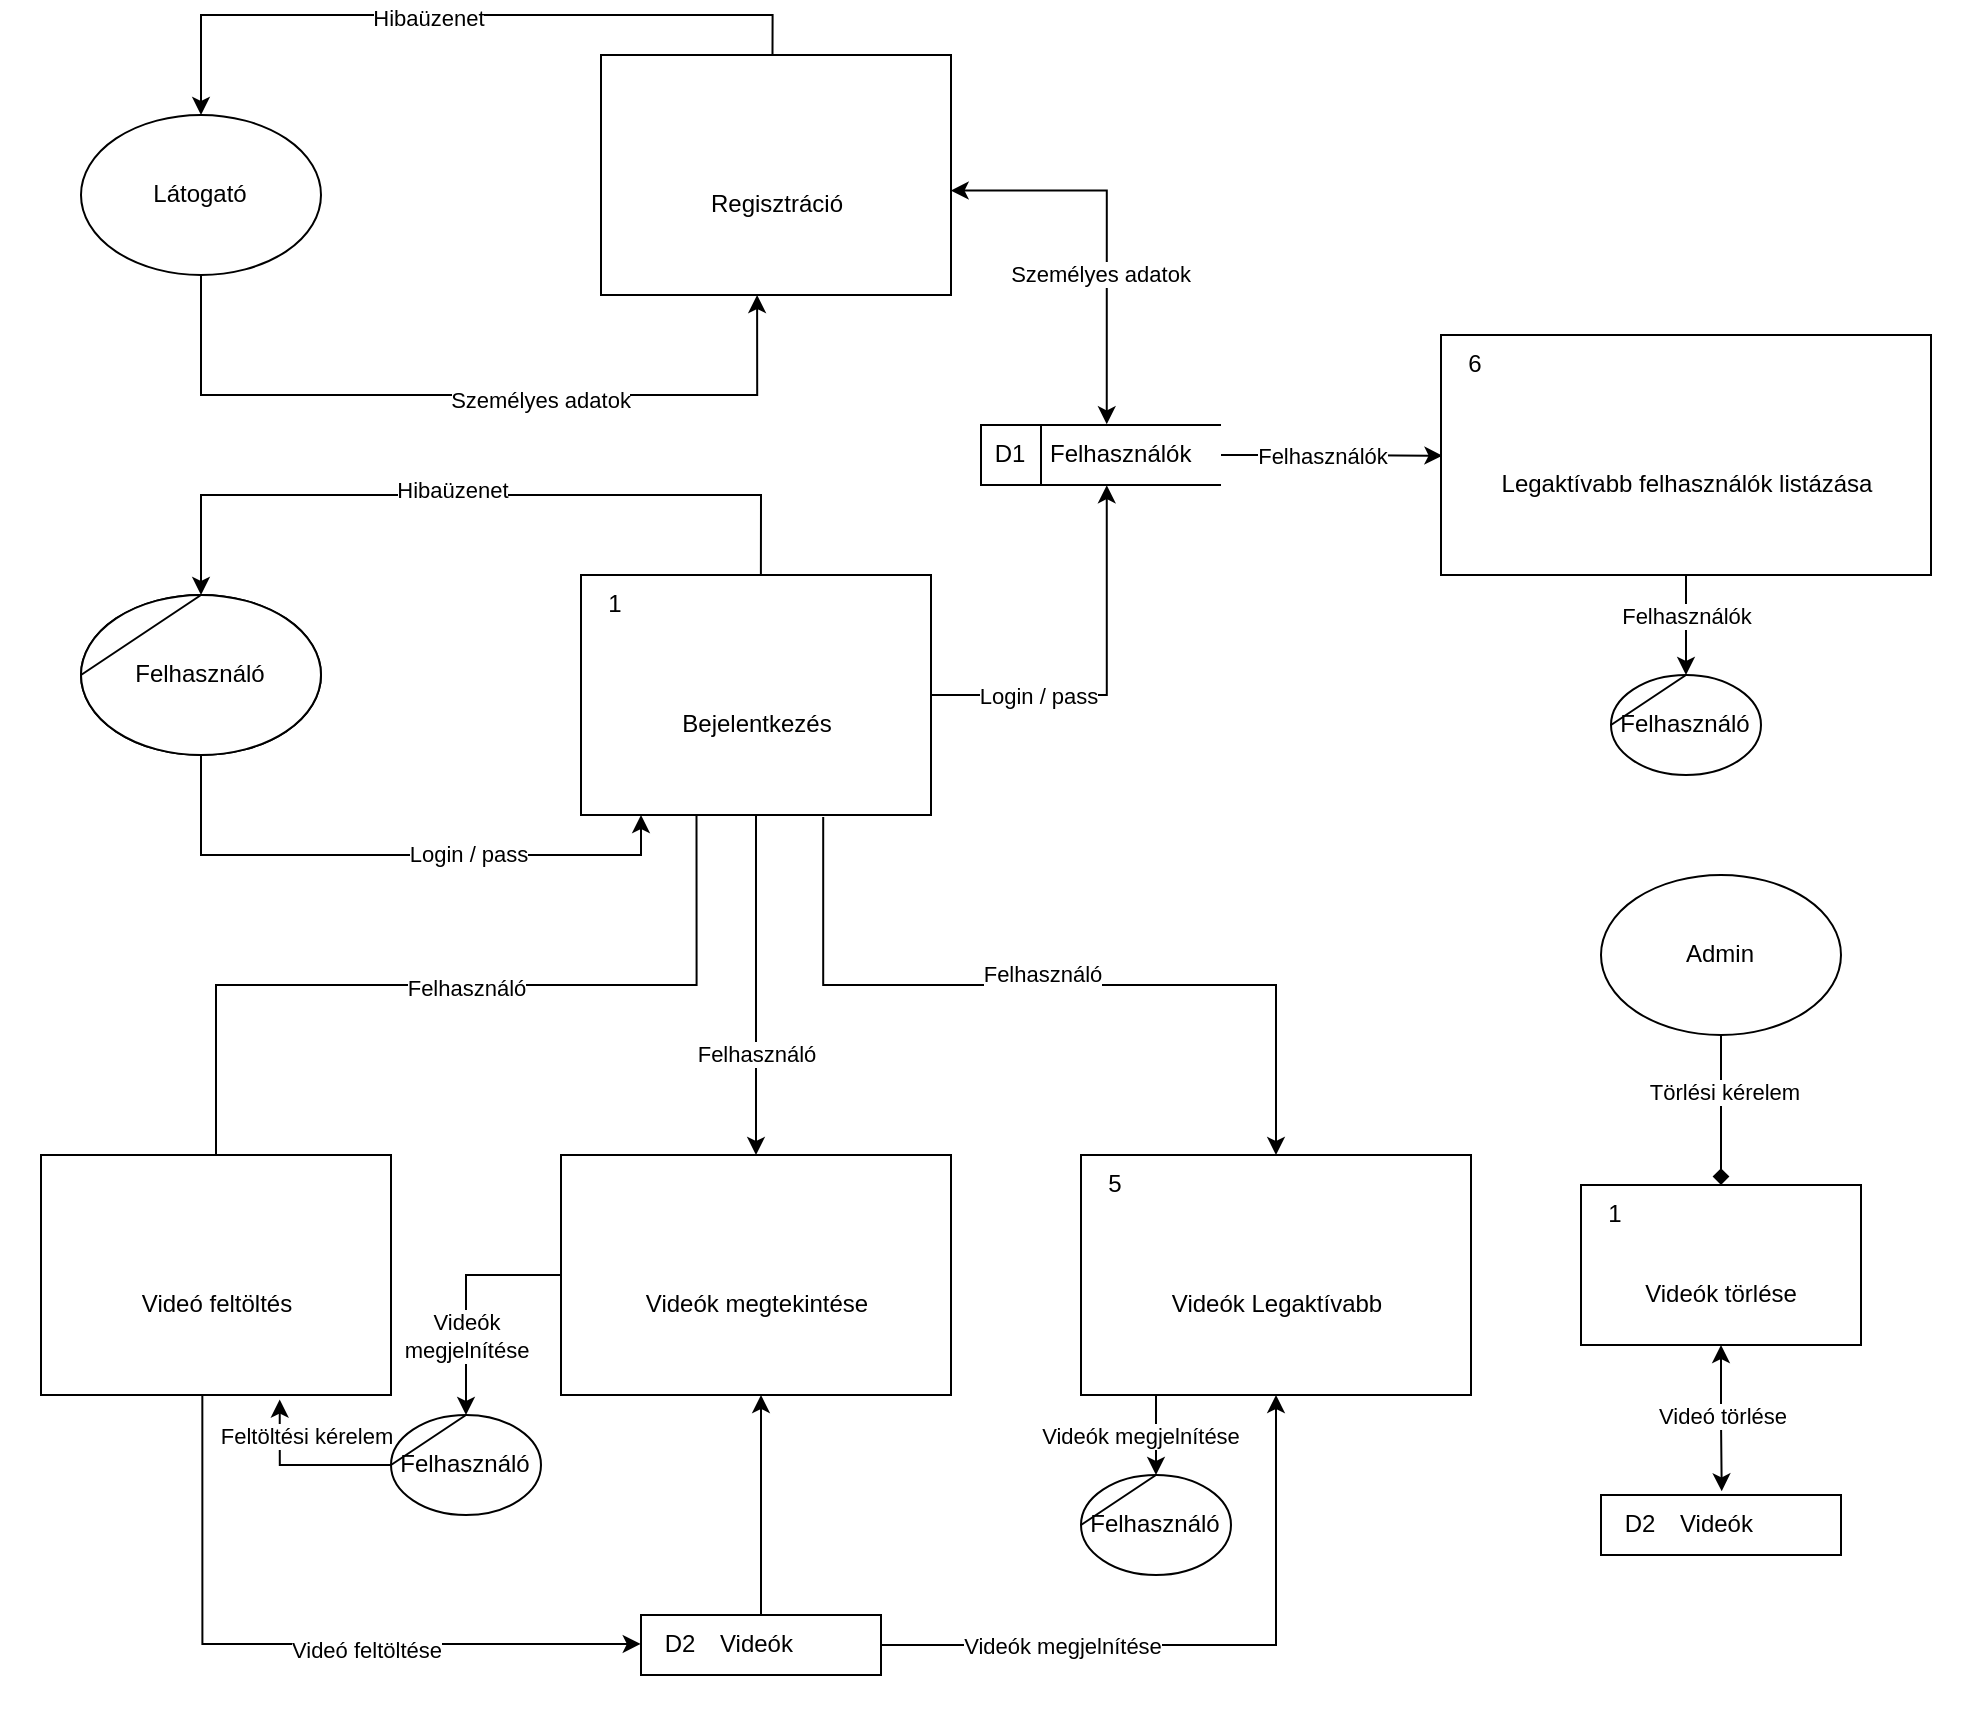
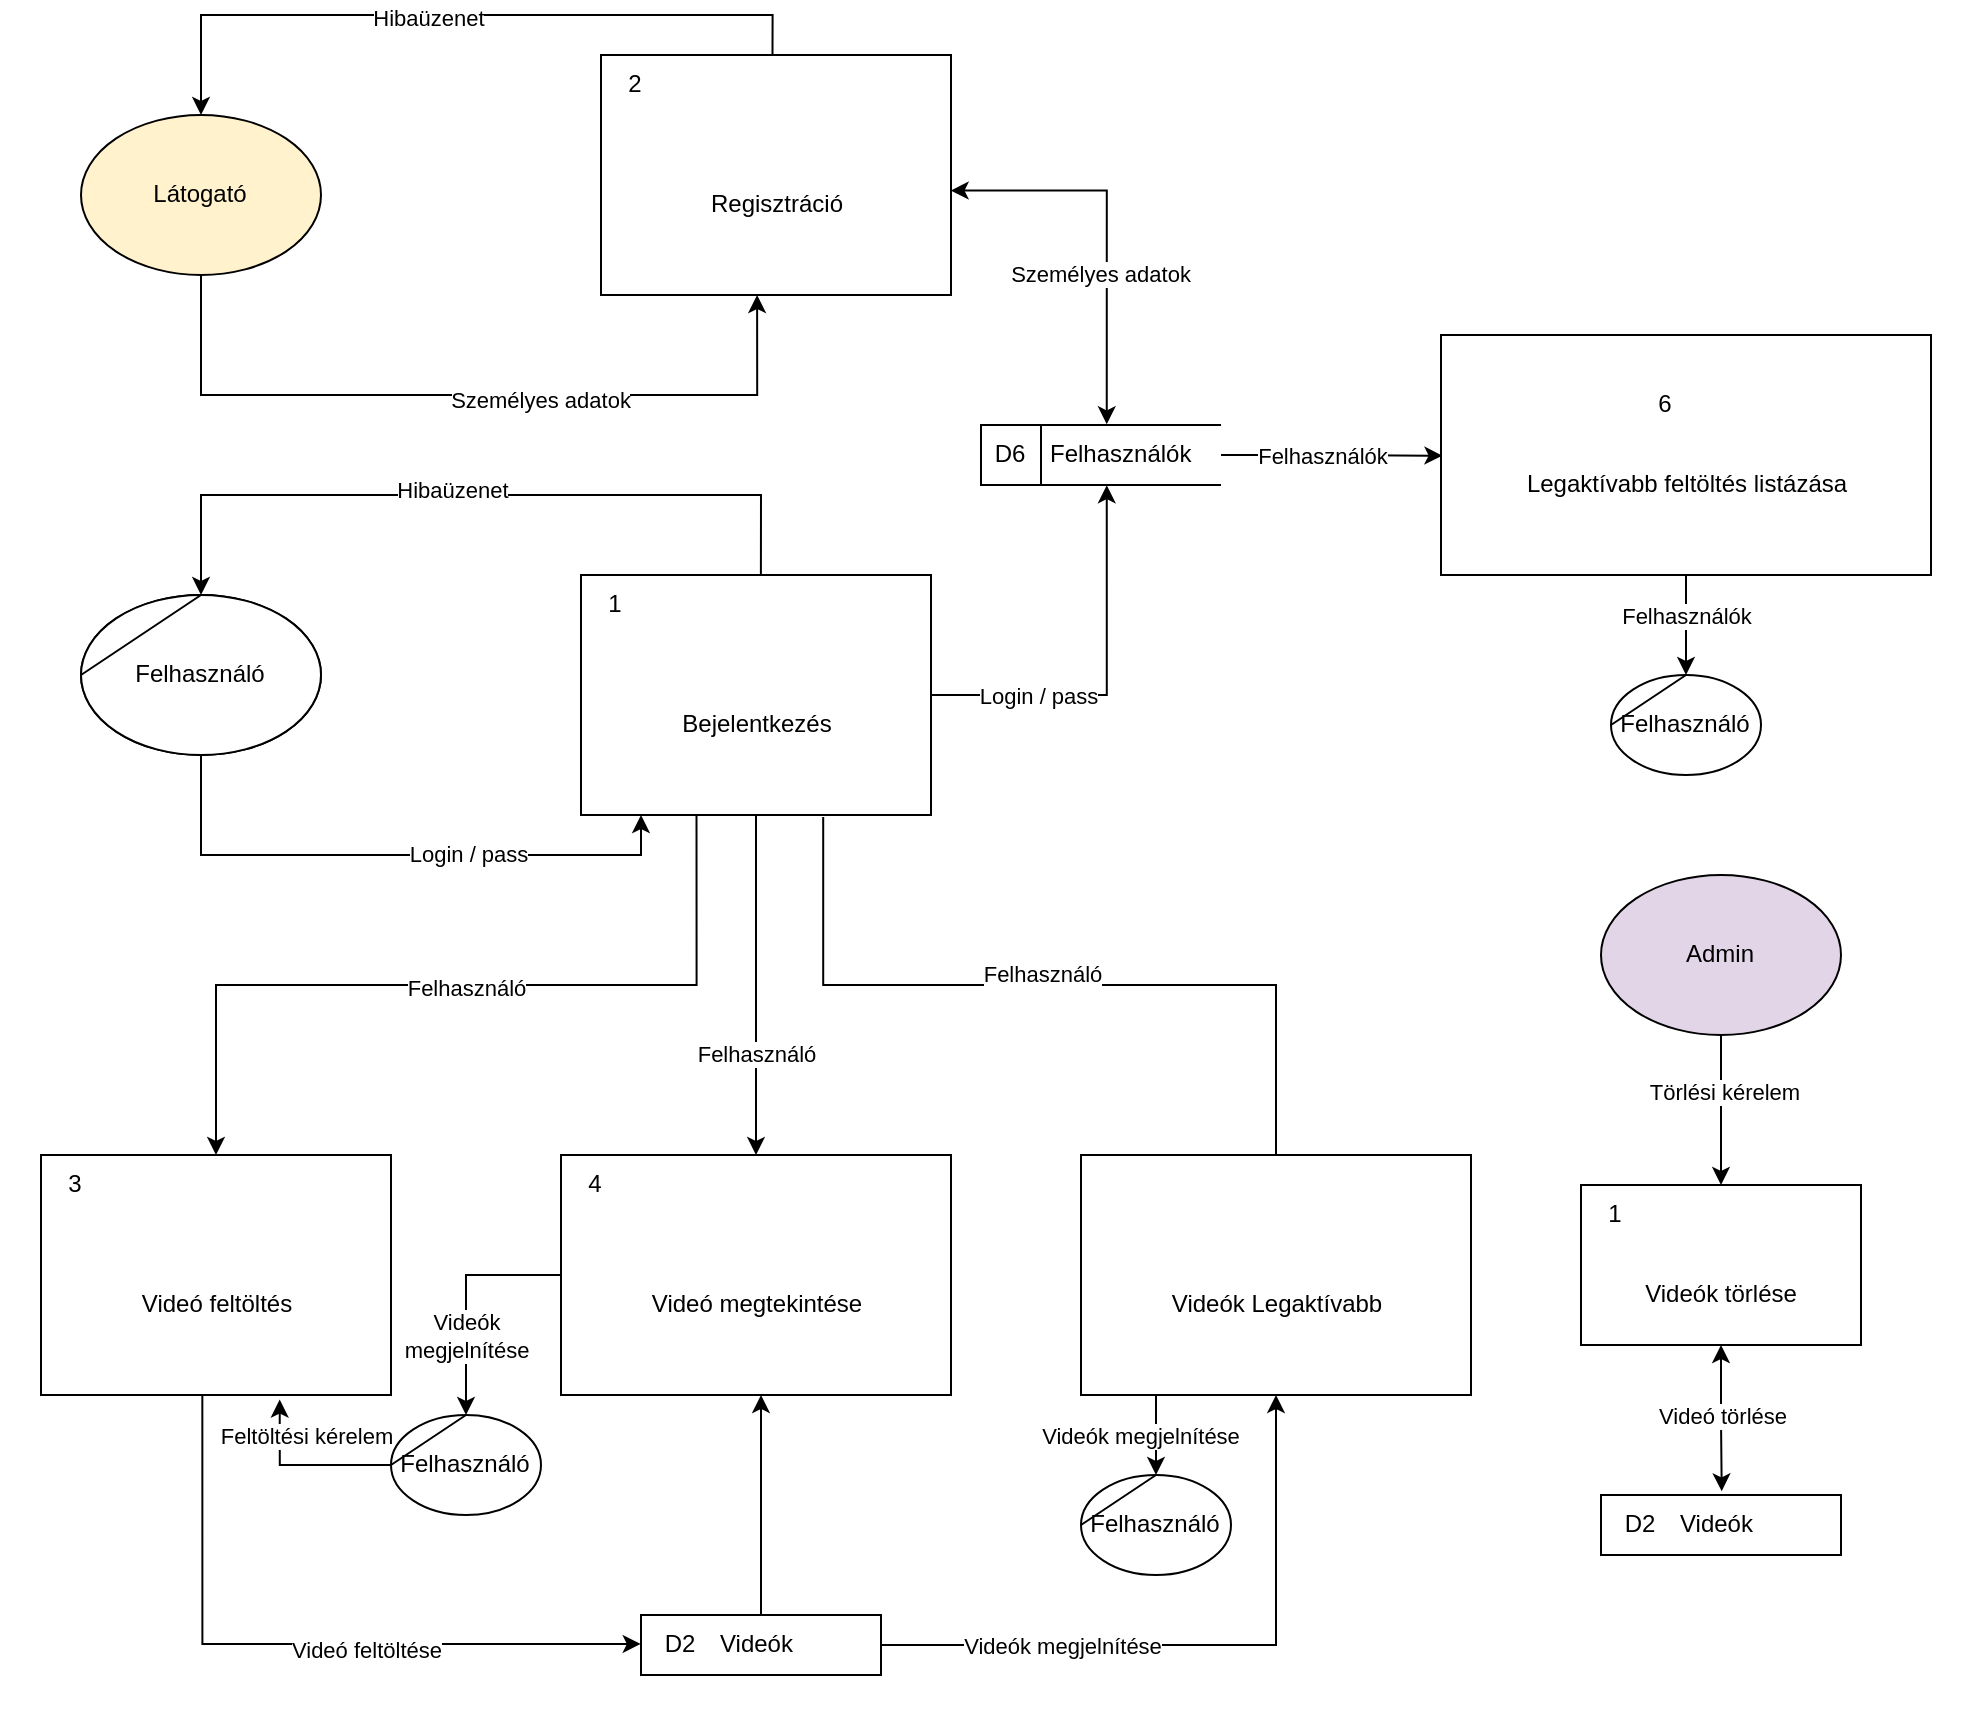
+ <mxCell id="22" value="2" style="text;html=1;strokeColor=none;fillColor=none;align=center;verticalAlign=middle;whiteSpace=wrap;rounded=0;movable=0;resizable=0;rotatable=0;cloneable=0;deletable=0;connectable=0;allowArrows=0;pointerEvents=1;" vertex="1" parent="21"><mxGeometry width="35" height="30" as="geometry" /></mxCell>
- <mxCell id="28" value="Látogató" style="ellipse;whiteSpace=wrap;html=1;" vertex="1" parent="1"><mxGeometry x="40" y="55" width="120" height="80" as="geometry" /></mxCell>
+ <mxCell id="28" value="Látogató" style="ellipse;whiteSpace=wrap;html=1;fillColor=#fff2cc;" vertex="1" parent="1"><mxGeometry x="40" y="55" width="120" height="80" as="geometry" /></mxCell>
- <mxCell id="51" value="6" style="text;html=1;strokeColor=none;fillColor=none;align=center;verticalAlign=middle;whiteSpace=wrap;rounded=0;movable=0;resizable=0;rotatable=0;cloneable=0;deletable=0;connectable=0;allowArrows=0;pointerEvents=1;" vertex="1" parent="50"><mxGeometry width="35" height="30" as="geometry" /></mxCell>
+ <mxCell id="51" value="6" style="text;html=1;strokeColor=none;fillColor=none;align=center;verticalAlign=middle;whiteSpace=wrap;rounded=0;movable=0;resizable=0;rotatable=0;cloneable=0;deletable=0;connectable=0;allowArrows=0;pointerEvents=1;" vertex="1" parent="50"><mxGeometry x="95" y="20" width="35" height="30" as="geometry" /></mxCell>
- <mxCell id="34" value="D1" style="text;html=1;strokeColor=none;fillColor=none;align=center;verticalAlign=middle;whiteSpace=wrap;rounded=0;movable=0;resizable=0;rotatable=0;cloneable=0;deletable=0;allowArrows=0;connectable=0;" vertex="1" parent="33"><mxGeometry width="30" height="30" as="geometry" /></mxCell>
+ <mxCell id="34" value="D6" style="text;html=1;strokeColor=none;fillColor=none;align=center;verticalAlign=middle;whiteSpace=wrap;rounded=0;movable=0;resizable=0;rotatable=0;cloneable=0;deletable=0;allowArrows=0;connectable=0;" vertex="1" parent="33"><mxGeometry width="30" height="30" as="geometry" /></mxCell>
- <mxCell id="50" value="Legaktívabb felhasználók listázása" style="html=1;dashed=0;whitespace=wrap;shape=mxgraph.dfd.process;align=center;container=1;collapsible=0;spacingTop=30;" vertex="1" parent="1"><mxGeometry x="720" y="165" width="245" height="120" as="geometry" /></mxCell>
+ <mxCell id="50" value="Legaktívabb feltöltés listázása" style="html=1;dashed=0;whitespace=wrap;shape=mxgraph.dfd.process;align=center;container=1;collapsible=0;spacingTop=30;" vertex="1" parent="1"><mxGeometry x="720" y="165" width="245" height="120" as="geometry" /></mxCell>
- <mxCell id="63" value="Admin" style="ellipse;whiteSpace=wrap;html=1;" vertex="1" parent="1"><mxGeometry x="800" y="435" width="120" height="80" as="geometry" /></mxCell>
+ <mxCell id="63" value="Admin" style="ellipse;whiteSpace=wrap;html=1;fillColor=#e1d5e7;" vertex="1" parent="1"><mxGeometry x="800" y="435" width="120" height="80" as="geometry" /></mxCell>
- <mxCell id="9" style="edgeStyle=orthogonalEdgeStyle;rounded=0;orthogonalLoop=1;jettySize=auto;html=1;startArrow=none;startFill=0;endArrow=classic;endFill=1;exitX=0.692;exitY=1.008;exitDx=0;exitDy=0;exitPerimeter=0;" edge="1" parent="1" source="10" target="46"><mxGeometry relative="1" as="geometry" /></mxCell>
+ <mxCell id="9" style="edgeStyle=orthogonalEdgeStyle;rounded=0;orthogonalLoop=1;jettySize=auto;html=1;startArrow=none;startFill=0;endArrow=none;endFill=1;exitX=0.692;exitY=1.008;exitDx=0;exitDy=0;exitPerimeter=0;" edge="1" parent="1" source="10" target="46"><mxGeometry relative="1" as="geometry" /></mxCell>
- <mxCell id="6" style="edgeStyle=orthogonalEdgeStyle;rounded=0;orthogonalLoop=1;jettySize=auto;html=1;startArrow=none;startFill=0;endArrow=none;endFill=1;exitX=0.33;exitY=1.001;exitDx=0;exitDy=0;exitPerimeter=0;" edge="1" parent="1" source="10" target="37"><mxGeometry relative="1" as="geometry" /></mxCell>
+ <mxCell id="6" style="edgeStyle=orthogonalEdgeStyle;rounded=0;orthogonalLoop=1;jettySize=auto;html=1;startArrow=none;startFill=0;endArrow=classic;endFill=1;exitX=0.33;exitY=1.001;exitDx=0;exitDy=0;exitPerimeter=0;" edge="1" parent="1" source="10" target="37"><mxGeometry relative="1" as="geometry" /></mxCell>
- <mxCell id="61" style="edgeStyle=orthogonalEdgeStyle;rounded=0;orthogonalLoop=1;jettySize=auto;html=1;startArrow=none;startFill=0;endArrow=diamond;endFill=1;" edge="1" parent="1" source="63" target="66"><mxGeometry relative="1" as="geometry" /></mxCell>
+ <mxCell id="61" style="edgeStyle=orthogonalEdgeStyle;rounded=0;orthogonalLoop=1;jettySize=auto;html=1;startArrow=none;startFill=0;endArrow=classic;endFill=1;" edge="1" parent="1" source="63" target="66"><mxGeometry relative="1" as="geometry" /></mxCell>
+ <mxCell id="38" value="3" style="text;html=1;strokeColor=none;fillColor=none;align=center;verticalAlign=middle;whiteSpace=wrap;rounded=0;movable=0;resizable=0;rotatable=0;cloneable=0;deletable=0;connectable=0;allowArrows=0;pointerEvents=1;" vertex="1" parent="37"><mxGeometry width="35" height="30" as="geometry" /></mxCell>
+ <mxCell id="43" value="4" style="text;html=1;strokeColor=none;fillColor=none;align=center;verticalAlign=middle;whiteSpace=wrap;rounded=0;movable=0;resizable=0;rotatable=0;cloneable=0;deletable=0;connectable=0;allowArrows=0;pointerEvents=1;" vertex="1" parent="42"><mxGeometry width="35" height="30" as="geometry" /></mxCell>
- <mxCell id="47" value="5" style="text;html=1;strokeColor=none;fillColor=none;align=center;verticalAlign=middle;whiteSpace=wrap;rounded=0;movable=0;resizable=0;rotatable=0;cloneable=0;deletable=0;connectable=0;allowArrows=0;pointerEvents=1;" vertex="1" parent="46"><mxGeometry width="35" height="30" as="geometry" /></mxCell>
- <mxCell id="42" value="Videók megtekintése" style="html=1;dashed=0;whitespace=wrap;shape=mxgraph.dfd.process;align=center;container=1;collapsible=0;spacingTop=30;" vertex="1" parent="1"><mxGeometry x="280" y="575" width="195" height="120" as="geometry" /></mxCell>
+ <mxCell id="42" value="Videó megtekintése" style="html=1;dashed=0;whitespace=wrap;shape=mxgraph.dfd.process;align=center;container=1;collapsible=0;spacingTop=30;" vertex="1" parent="1"><mxGeometry x="280" y="575" width="195" height="120" as="geometry" /></mxCell>
